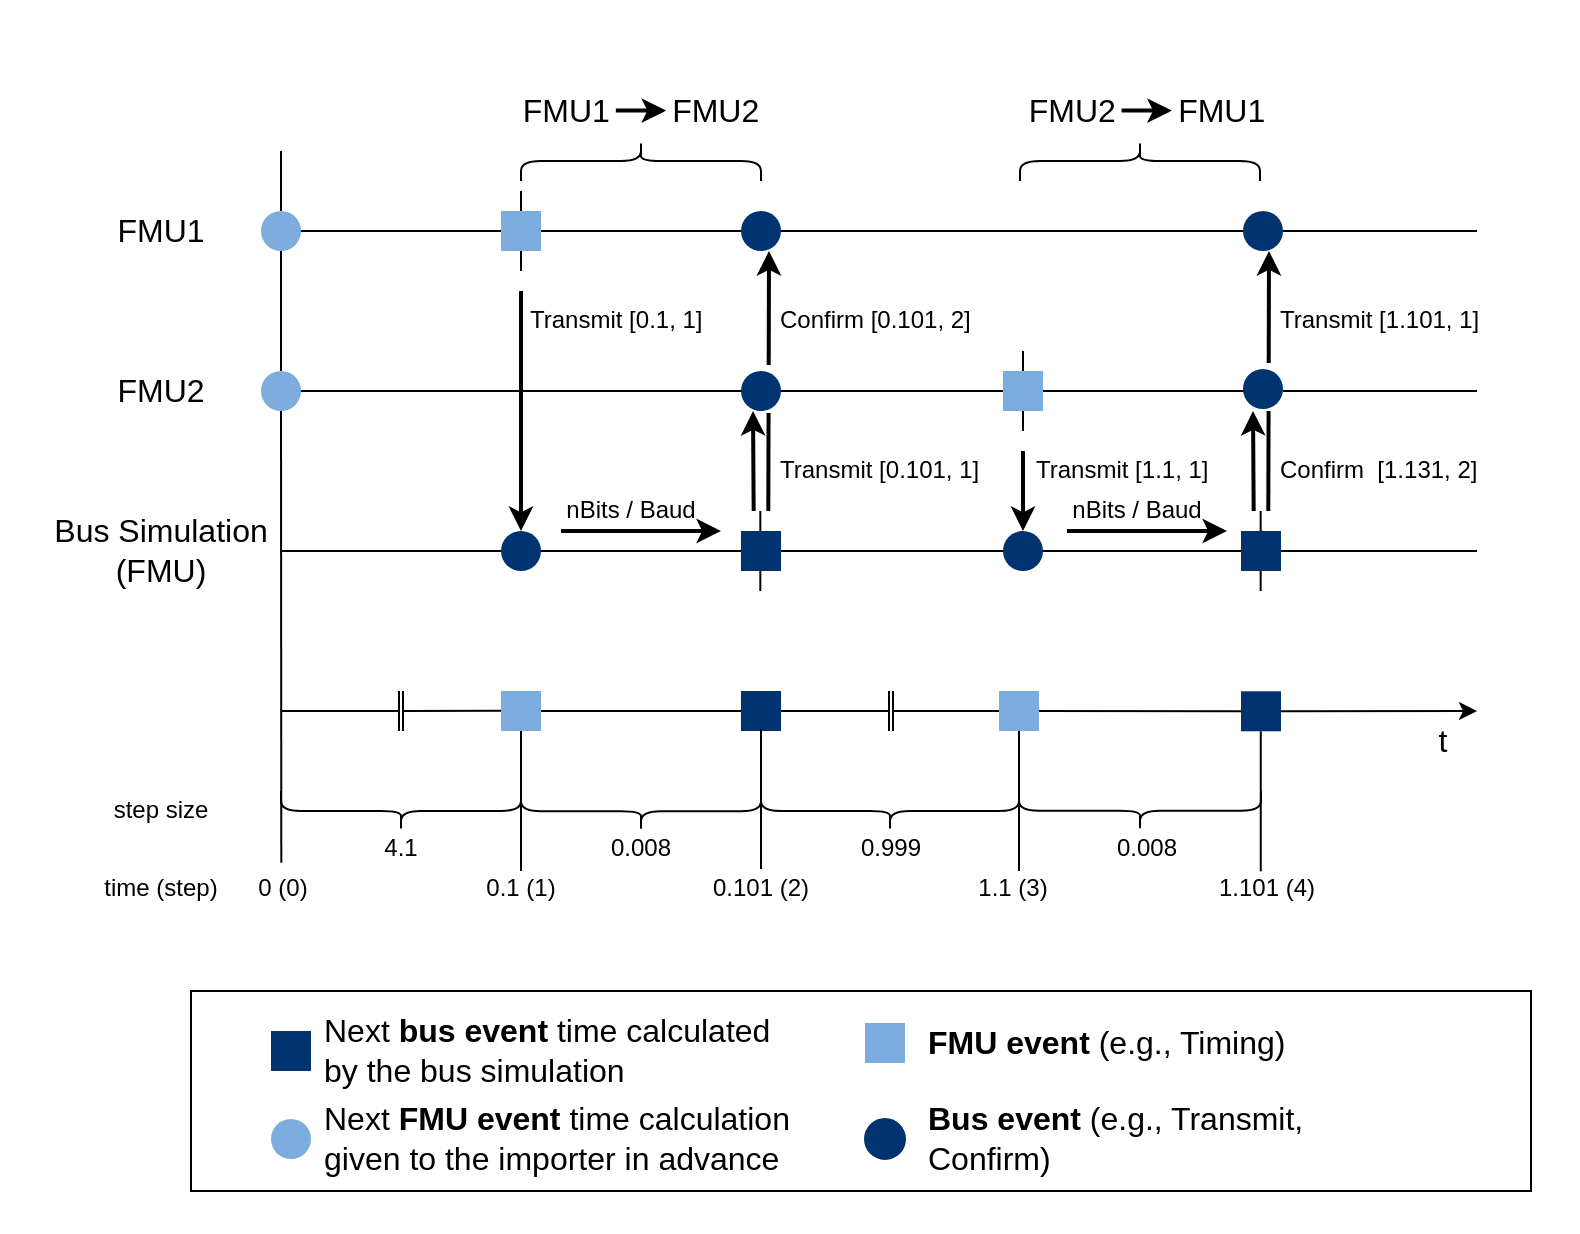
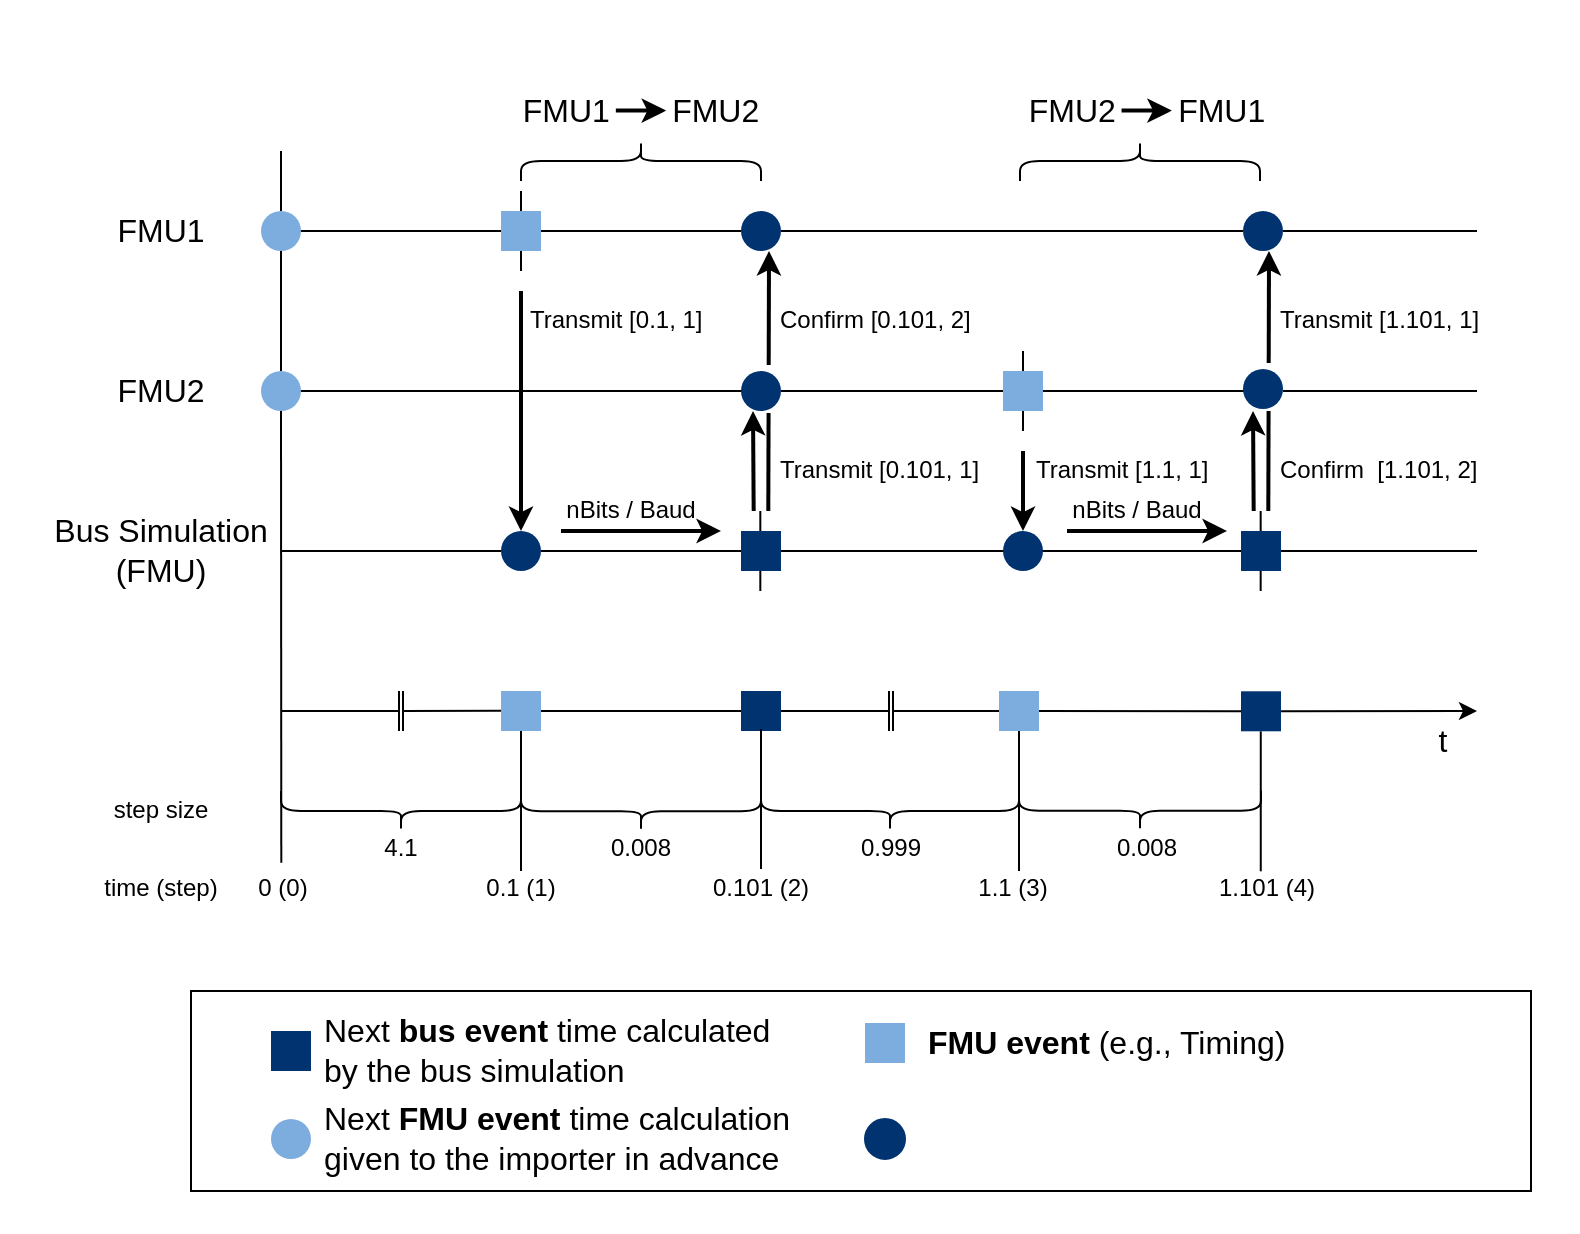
- <mxCell id="68" value="Confirm&amp;nbsp;&amp;nbsp;[1.131, 2]" style="text;html=1;align=left;verticalAlign=middle;resizable=0;points=[];autosize=1;strokeColor=none;fillColor=none;" parent="1" vertex="1"><mxGeometry x="638" y="220" width="130" height="30" as="geometry" /></mxCell>
+ <mxCell id="68" value="Confirm&amp;nbsp;&amp;nbsp;[1.101, 2]" style="text;html=1;align=left;verticalAlign=middle;resizable=0;points=[];autosize=1;strokeColor=none;fillColor=none;" parent="1" vertex="1"><mxGeometry x="638" y="220" width="130" height="30" as="geometry" /></mxCell>
- <mxCell id="87" value="&lt;b&gt;Bus event&lt;/b&gt; (e.g., Transmit, &lt;br&gt;Confirm)" style="text;html=1;align=left;verticalAlign=middle;resizable=0;points=[];autosize=1;strokeColor=none;fillColor=none;fontSize=16;" parent="1" vertex="1"><mxGeometry x="462" y="544" width="210" height="50" as="geometry" /></mxCell>
